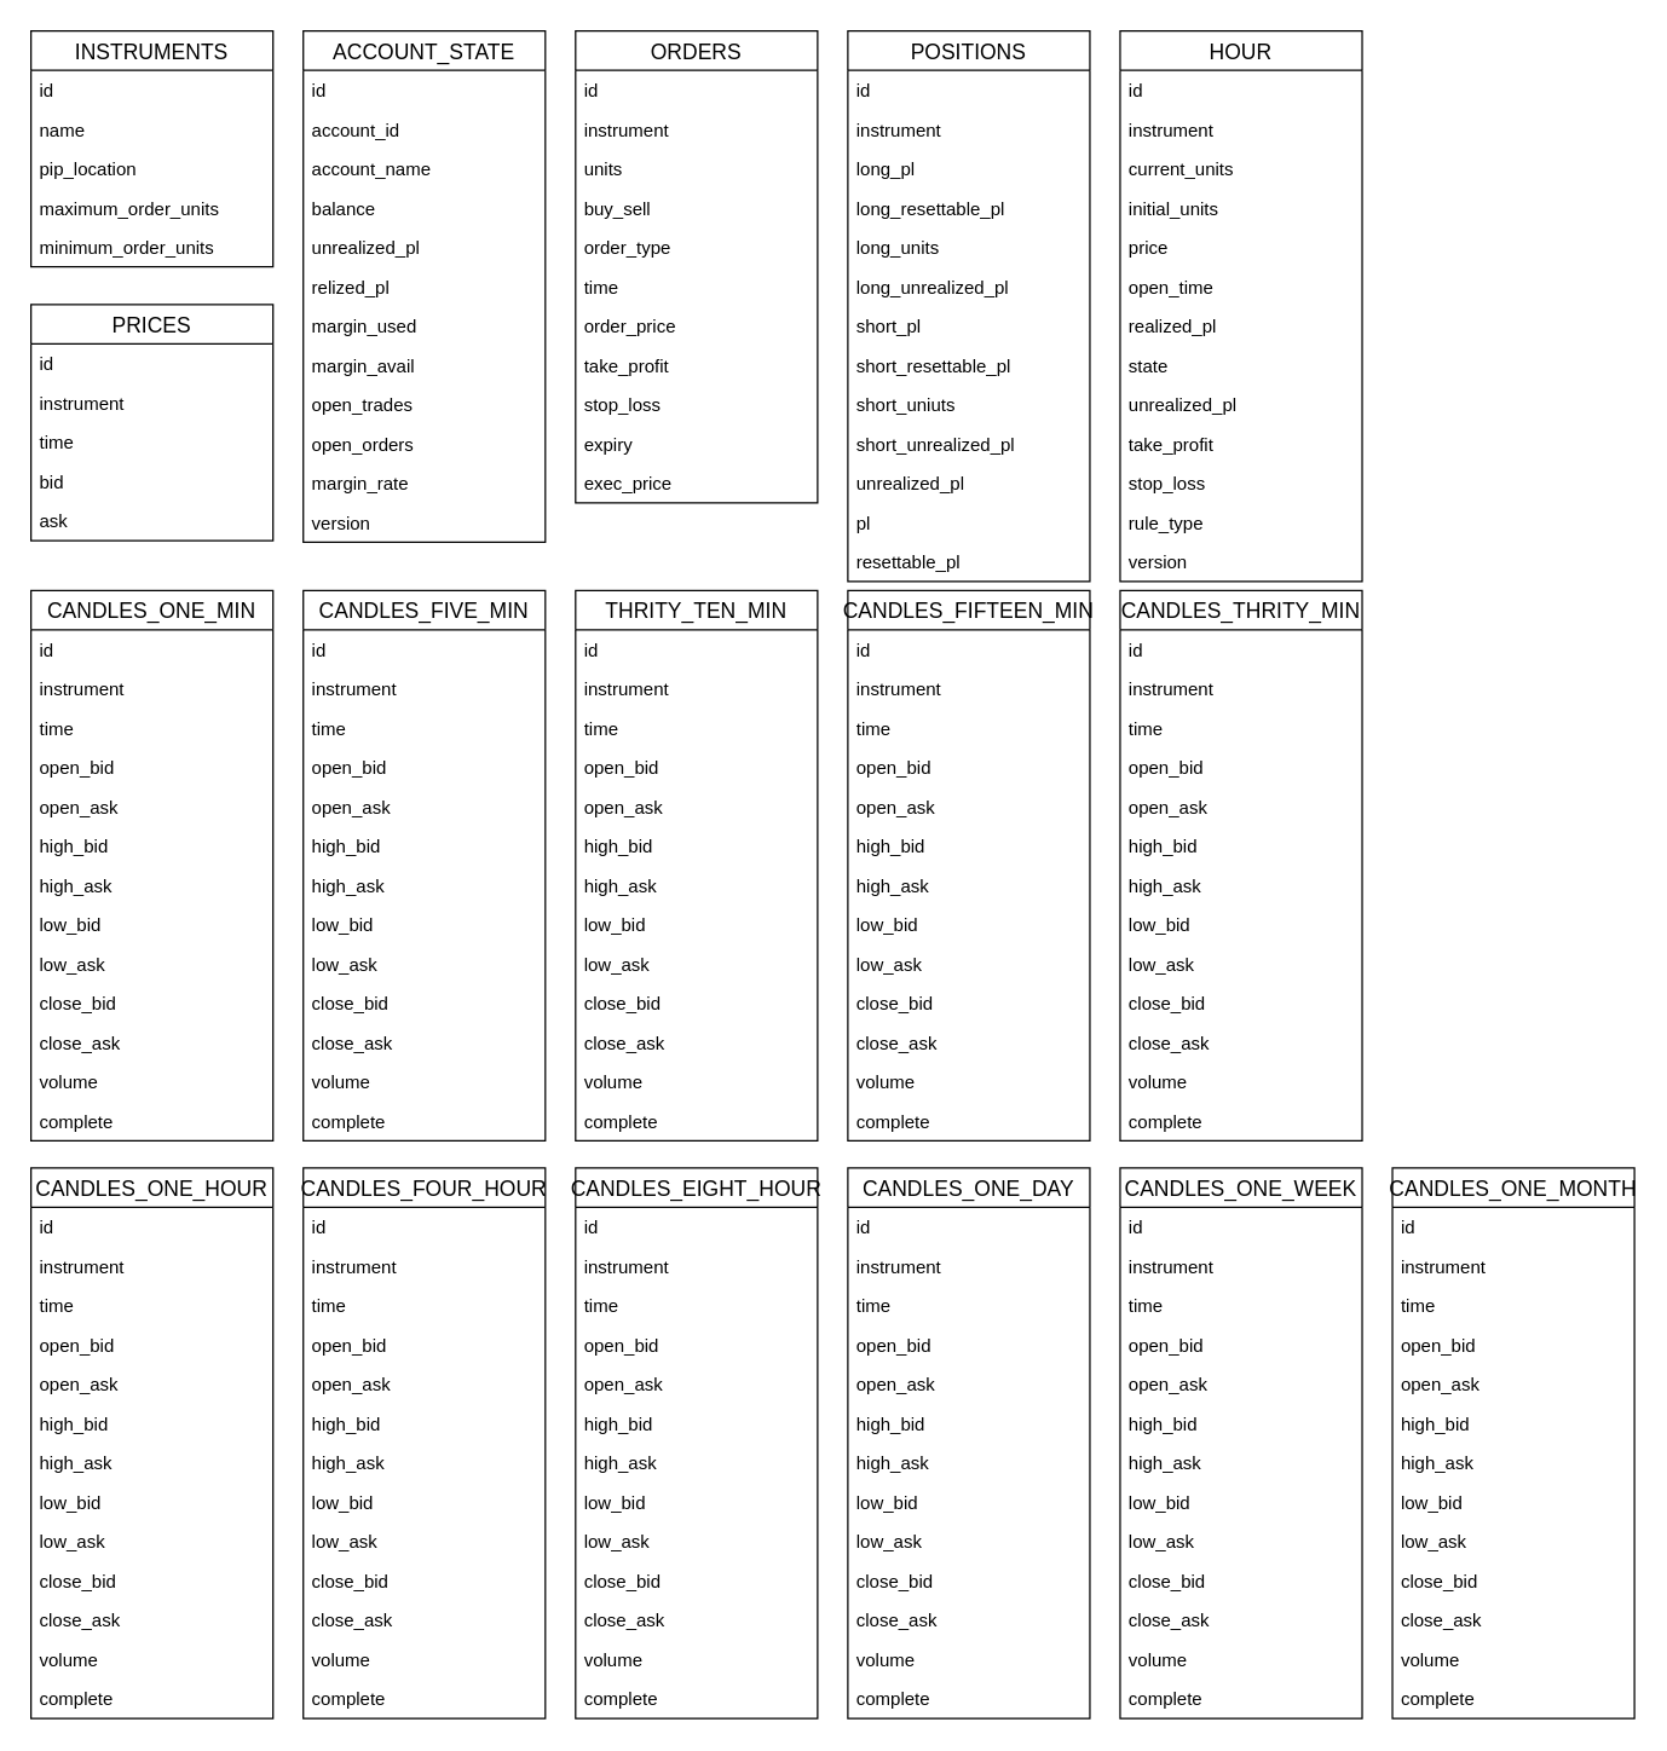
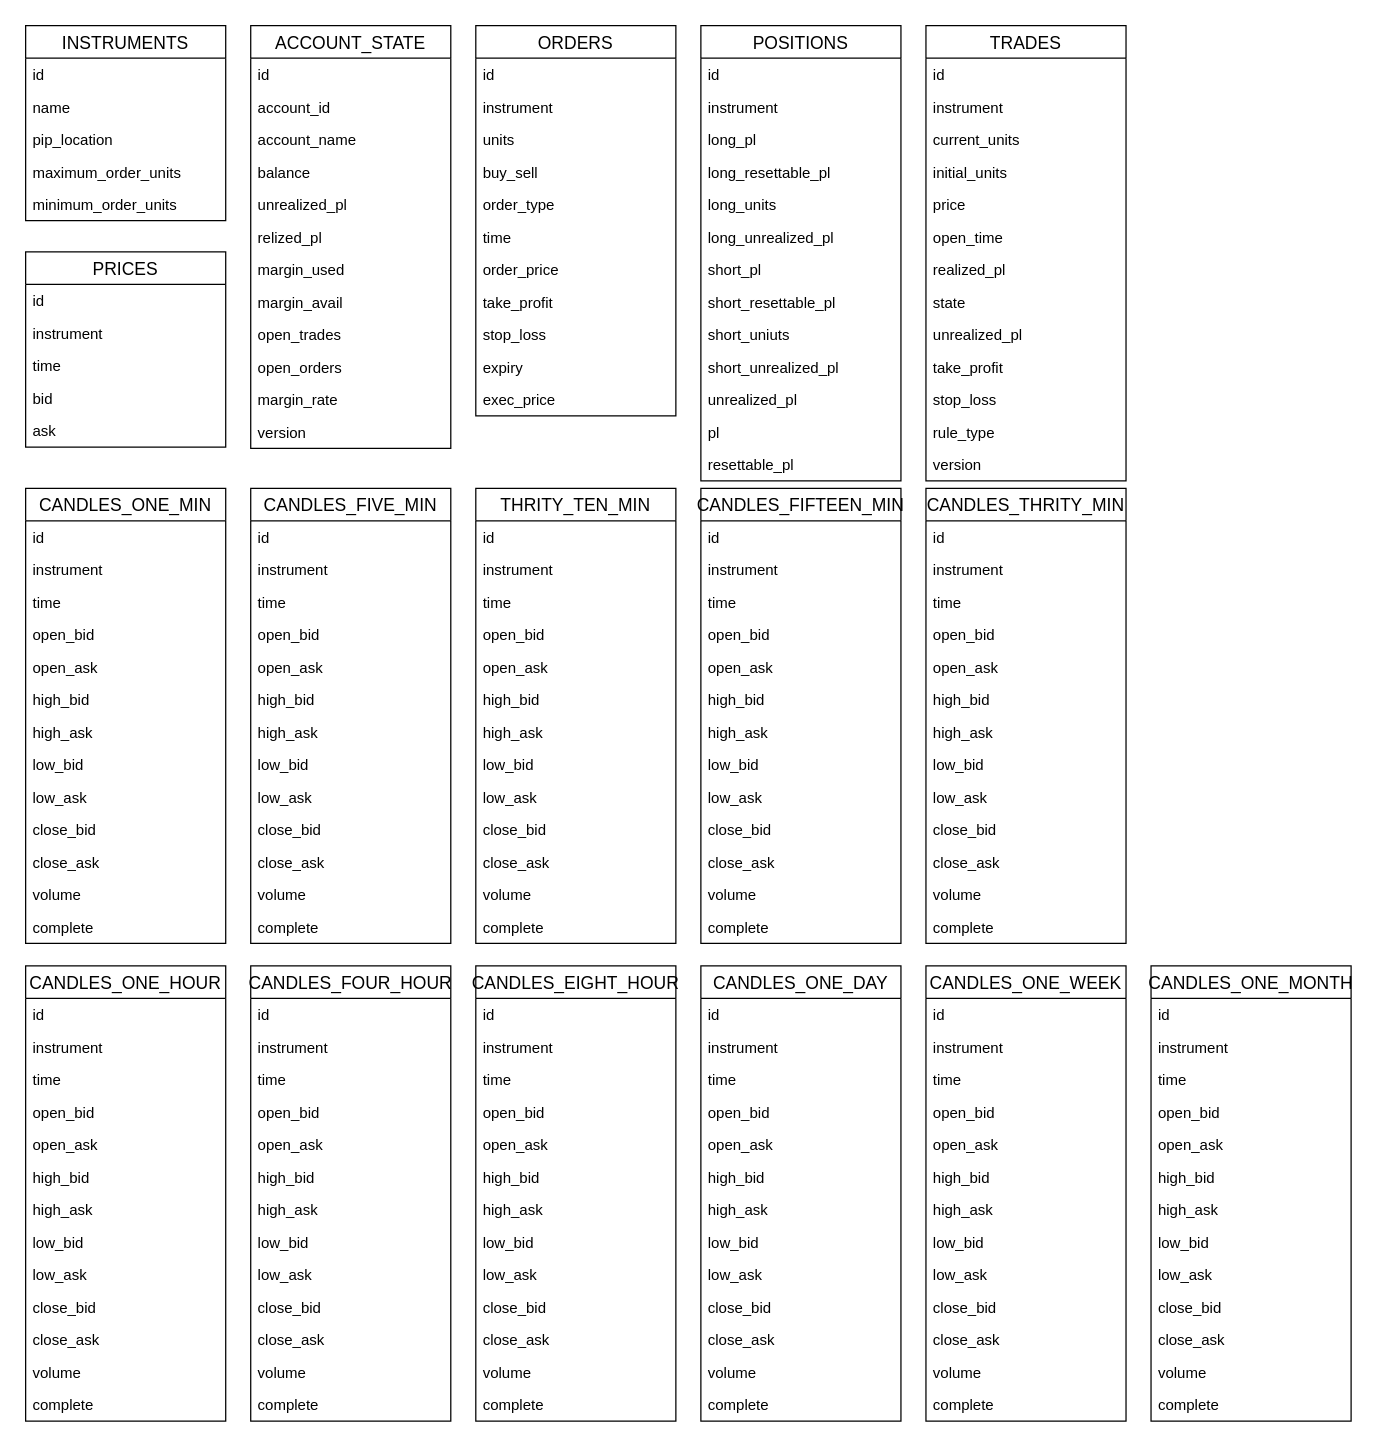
- <mxCell id="104" value="HOUR" style="swimlane;fontStyle=0;childLayout=stackLayout;horizontal=1;startSize=26;horizontalStack=0;resizeParent=1;resizeParentMax=0;resizeLast=0;collapsible=1;marginBottom=0;align=center;fontSize=14;strokeColor=#000000;strokeWidth=1;fillColor=#FFFFFF;fontColor=#000000;" parent="1" vertex="1"><mxGeometry x="740" y="20" width="160" height="364" as="geometry" /></mxCell>
+ <mxCell id="104" value="TRADES" style="swimlane;fontStyle=0;childLayout=stackLayout;horizontal=1;startSize=26;horizontalStack=0;resizeParent=1;resizeParentMax=0;resizeLast=0;collapsible=1;marginBottom=0;align=center;fontSize=14;strokeColor=#000000;strokeWidth=1;fillColor=#FFFFFF;fontColor=#000000;" parent="1" vertex="1"><mxGeometry x="740" y="20" width="160" height="364" as="geometry" /></mxCell>
